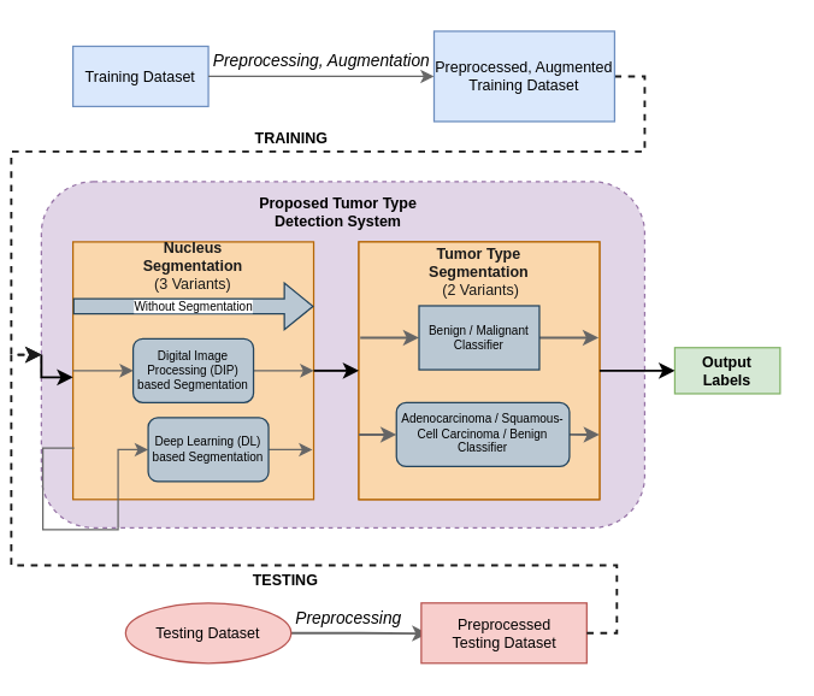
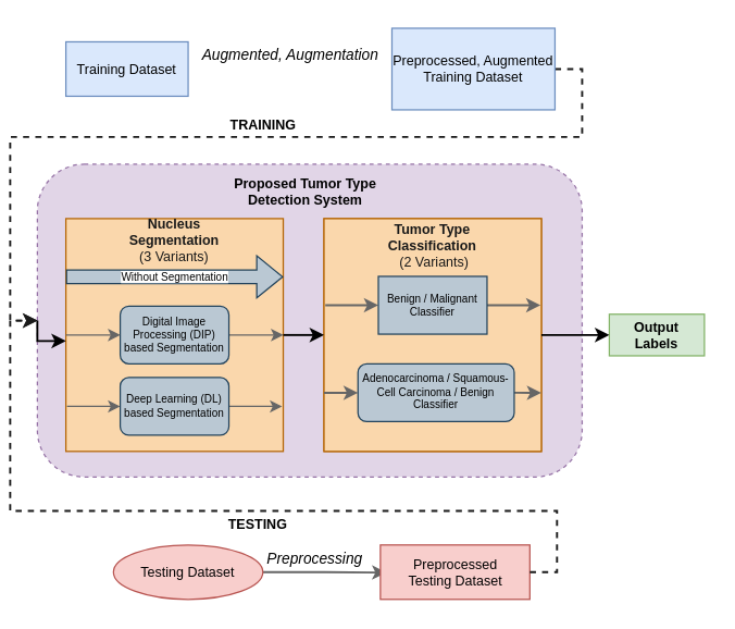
- <mxCell id="14" value="&lt;font style=&quot;font-size: 11px&quot;&gt;&lt;i&gt;Preprocessing, Augmentation&lt;/i&gt;&lt;/font&gt;" style="text;html=1;align=center;verticalAlign=middle;resizable=0;points=[];autosize=1;strokeColor=none;fillColor=none;fontSize=10;fontFamily=Helvetica;fontColor=#000000;" vertex="1" parent="1"><mxGeometry x="126" y="30" width="160" height="20" as="geometry" /></mxCell>
+ <mxCell id="14" value="&lt;font style=&quot;font-size: 11px&quot;&gt;&lt;i&gt;Augmented, Augmentation&lt;/i&gt;&lt;/font&gt;" style="text;html=1;align=center;verticalAlign=middle;resizable=0;points=[];autosize=1;strokeColor=none;fillColor=none;fontSize=10;fontFamily=Helvetica;fontColor=#000000;" vertex="1" parent="1"><mxGeometry x="126" y="30" width="160" height="20" as="geometry" /></mxCell>
- <mxCell id="7" value="" style="edgeStyle=orthogonalEdgeStyle;rounded=0;orthogonalLoop=1;jettySize=auto;html=1;fontFamily=Georgia;fontSize=6;fillColor=#f5f5f5;strokeColor=#666666;" edge="1" parent="1" source="3" target="6"><mxGeometry relative="1" as="geometry" /></mxCell>
- <mxCell id="27" value="&lt;b&gt;Tumor Type Segmentation&lt;br&gt;&lt;/b&gt;&amp;nbsp;(2 Variants)" style="text;html=1;strokeColor=none;fillColor=none;align=center;verticalAlign=middle;whiteSpace=wrap;rounded=0;labelBackgroundColor=none;fontFamily=Helvetica;fontSize=10;fontColor=#1A1A1A;" vertex="1" parent="25"><mxGeometry x="50" y="4" width="60" height="31.861" as="geometry" /></mxCell>
+ <mxCell id="27" value="&lt;b&gt;Tumor Type Classification&lt;br&gt;&lt;/b&gt;&amp;nbsp;(2 Variants)" style="text;html=1;strokeColor=none;fillColor=none;align=center;verticalAlign=middle;whiteSpace=wrap;rounded=0;labelBackgroundColor=none;fontFamily=Helvetica;fontSize=10;fontColor=#1A1A1A;" vertex="1" parent="25"><mxGeometry x="50" y="4" width="60" height="31.861" as="geometry" /></mxCell>
- <mxCell id="22" value="Deep Learning (DL) based Segmentation" style="rounded=1;whiteSpace=wrap;html=1;labelBackgroundColor=none;fontFamily=Helvetica;fontSize=8;fillColor=#bac8d3;strokeColor=#23445d;" vertex="1" parent="15"><mxGeometry x="50" y="116.824" width="80" height="42.482" as="geometry" /></mxCell>
+ <mxCell id="22" value="Deep Learning (DL) based Segmentation" style="rounded=1;whiteSpace=wrap;html=1;labelBackgroundColor=none;fontFamily=Helvetica;fontSize=8;fillColor=#bac8d3;strokeColor=#23445d;" vertex="1" parent="15"><mxGeometry x="40" y="116.824" width="80" height="42.482" as="geometry" /></mxCell>
